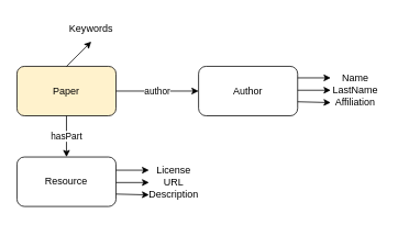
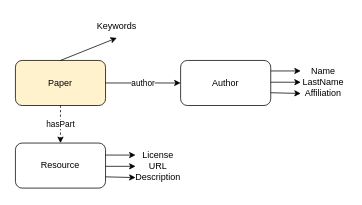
- <mxCell id="19" value="Keywords" style="text;html=1;strokeColor=none;fillColor=none;align=center;verticalAlign=middle;whiteSpace=wrap;rounded=0;" vertex="1" parent="1"><mxGeometry x="80" y="20" width="60" height="30" as="geometry" /></mxCell>
+ <mxCell id="19" value="Keywords" style="text;html=1;strokeColor=none;fillColor=none;align=center;verticalAlign=middle;whiteSpace=wrap;rounded=0;" vertex="1" parent="1"><mxGeometry x="125" y="20" width="60" height="30" as="geometry" /></mxCell>
- <mxCell id="6" value="&lt;div&gt;hasPart&lt;/div&gt;" style="endArrow=classic;html=1;rounded=0;exitX=0.5;exitY=1;exitDx=0;exitDy=0;" edge="1" parent="1" source="2" target="4"><mxGeometry width="50" height="50" relative="1" as="geometry"><mxPoint x="150" y="120" as="sourcePoint" /><mxPoint x="250" y="120" as="targetPoint" /></mxGeometry></mxCell>
+ <mxCell id="6" value="&lt;div&gt;hasPart&lt;/div&gt;" style="endArrow=classic;html=1;rounded=0;exitX=0.5;exitY=1;exitDx=0;exitDy=0;dashed=1;" edge="1" parent="1" source="2" target="4"><mxGeometry width="50" height="50" relative="1" as="geometry"><mxPoint x="150" y="120" as="sourcePoint" /><mxPoint x="250" y="120" as="targetPoint" /></mxGeometry></mxCell>
